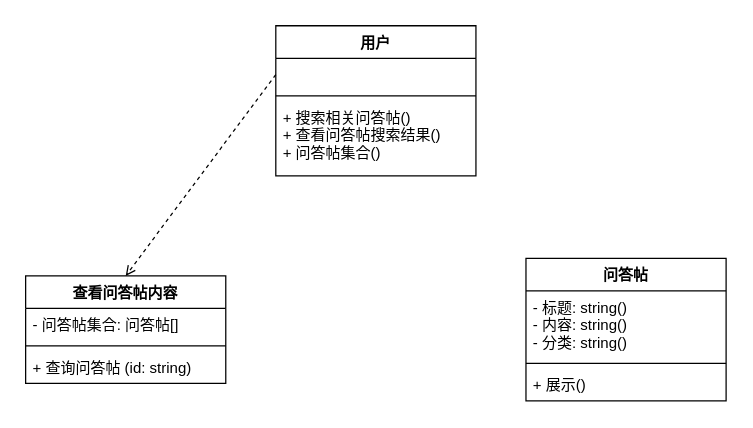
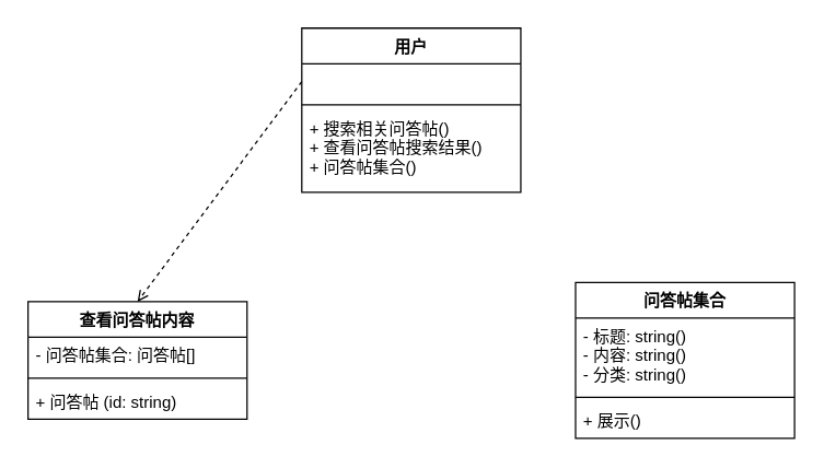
- <mxCell id="6" value="问答帖" style="swimlane;fontStyle=1;align=center;verticalAlign=top;childLayout=stackLayout;horizontal=1;startSize=26;horizontalStack=0;resizeParent=1;resizeParentMax=0;resizeLast=0;collapsible=1;marginBottom=0;" vertex="1" parent="1"><mxGeometry x="420" y="206" width="160" height="114" as="geometry" /></mxCell>
+ <mxCell id="6" value="问答帖集合" style="swimlane;fontStyle=1;align=center;verticalAlign=top;childLayout=stackLayout;horizontal=1;startSize=26;horizontalStack=0;resizeParent=1;resizeParentMax=0;resizeLast=0;collapsible=1;marginBottom=0;" vertex="1" parent="1"><mxGeometry x="420" y="206" width="160" height="114" as="geometry" /></mxCell>
- <mxCell id="13" value="+ 查询问答帖 (id: string)" style="text;strokeColor=none;fillColor=none;align=left;verticalAlign=top;spacingLeft=4;spacingRight=4;overflow=hidden;rotatable=0;points=[[0,0.5],[1,0.5]];portConstraint=eastwest;" vertex="1" parent="10"><mxGeometry y="60" width="160" height="26" as="geometry" /></mxCell>
+ <mxCell id="13" value="+ 问答帖 (id: string)" style="text;strokeColor=none;fillColor=none;align=left;verticalAlign=top;spacingLeft=4;spacingRight=4;overflow=hidden;rotatable=0;points=[[0,0.5],[1,0.5]];portConstraint=eastwest;" vertex="1" parent="10"><mxGeometry y="60" width="160" height="26" as="geometry" /></mxCell>
